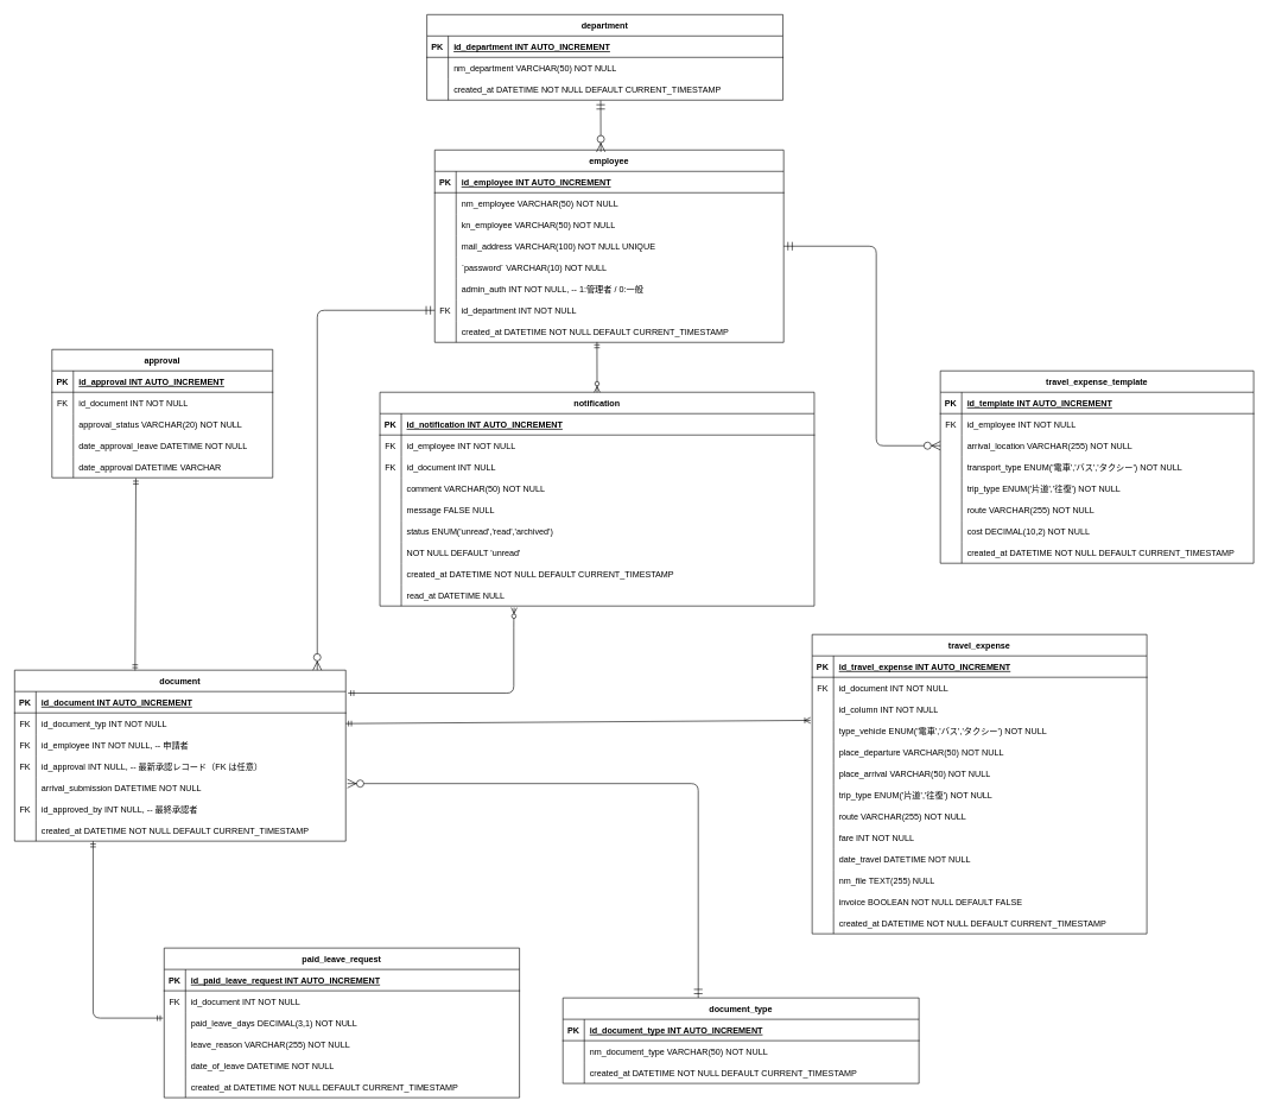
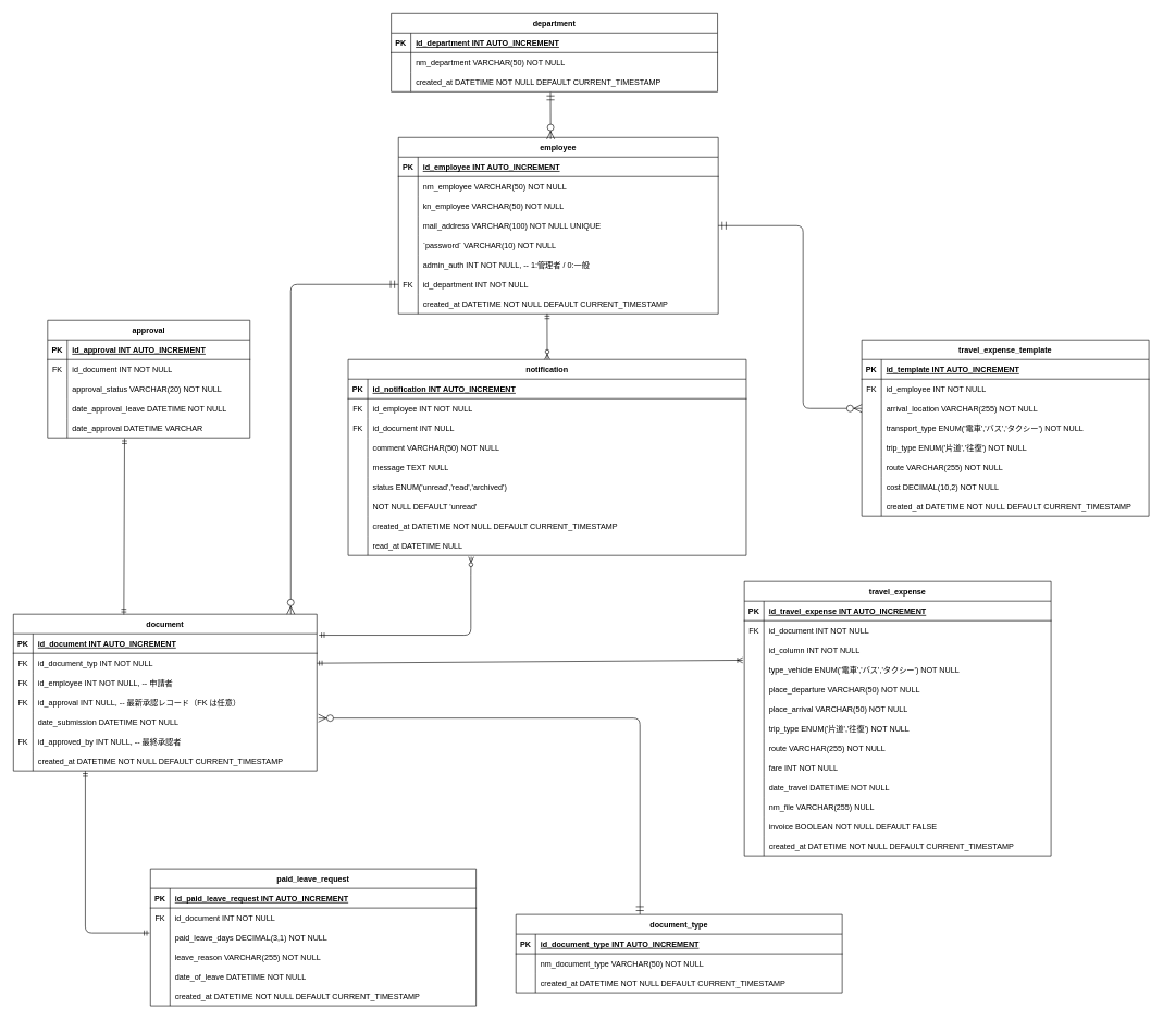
- <mxCell id="191" value="message           FALSE         NULL" style="shape=partialRectangle;overflow=hidden;connectable=0;fillColor=none;align=left;strokeColor=inherit;top=0;left=0;bottom=0;right=0;spacingLeft=6;" vertex="1" parent="189"><mxGeometry x="30" width="580" height="30" as="geometry"><mxRectangle width="580" height="30" as="alternateBounds" /></mxGeometry></mxCell>
+ <mxCell id="191" value="message           TEXT         NULL" style="shape=partialRectangle;overflow=hidden;connectable=0;fillColor=none;align=left;strokeColor=inherit;top=0;left=0;bottom=0;right=0;spacingLeft=6;" vertex="1" parent="189"><mxGeometry x="30" width="580" height="30" as="geometry"><mxRectangle width="580" height="30" as="alternateBounds" /></mxGeometry></mxCell>
- <mxCell id="65" value="arrival_submission         DATETIME     NOT NULL" style="shape=partialRectangle;overflow=hidden;connectable=0;fillColor=none;align=left;strokeColor=inherit;top=0;left=0;bottom=0;right=0;spacingLeft=6;" parent="63" vertex="1"><mxGeometry x="30" width="435" height="30" as="geometry"><mxRectangle width="435" height="30" as="alternateBounds" /></mxGeometry></mxCell>
+ <mxCell id="65" value="date_submission         DATETIME     NOT NULL" style="shape=partialRectangle;overflow=hidden;connectable=0;fillColor=none;align=left;strokeColor=inherit;top=0;left=0;bottom=0;right=0;spacingLeft=6;" parent="63" vertex="1"><mxGeometry x="30" width="435" height="30" as="geometry"><mxRectangle width="435" height="30" as="alternateBounds" /></mxGeometry></mxCell>
- <mxCell id="106" value="nm_file                 TEXT(255) NULL" style="shape=partialRectangle;overflow=hidden;connectable=0;fillColor=none;align=left;strokeColor=inherit;top=0;left=0;bottom=0;right=0;spacingLeft=6;" parent="104" vertex="1"><mxGeometry x="30" width="440" height="30" as="geometry"><mxRectangle width="440" height="30" as="alternateBounds" /></mxGeometry></mxCell>
+ <mxCell id="106" value="nm_file                 VARCHAR(255) NULL" style="shape=partialRectangle;overflow=hidden;connectable=0;fillColor=none;align=left;strokeColor=inherit;top=0;left=0;bottom=0;right=0;spacingLeft=6;" parent="104" vertex="1"><mxGeometry x="30" width="440" height="30" as="geometry"><mxRectangle width="440" height="30" as="alternateBounds" /></mxGeometry></mxCell>
